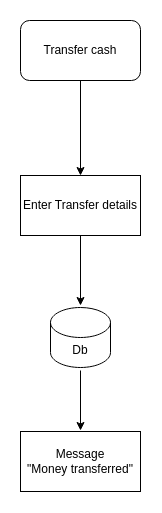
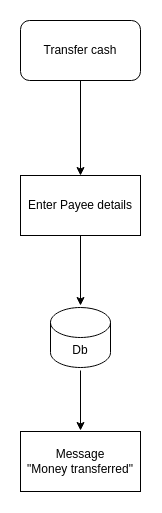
- <mxCell id="8" value="Enter Transfer details" style="rounded=0;whiteSpace=wrap;html=1;" parent="1" vertex="1"><mxGeometry x="20" y="175" width="120" height="60" as="geometry" /></mxCell>
+ <mxCell id="8" value="Enter Payee details" style="rounded=0;whiteSpace=wrap;html=1;" parent="1" vertex="1"><mxGeometry x="20" y="175" width="120" height="60" as="geometry" /></mxCell>
